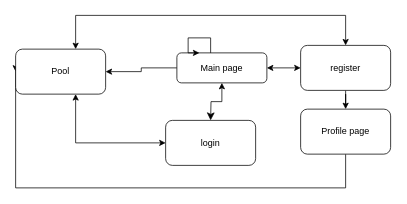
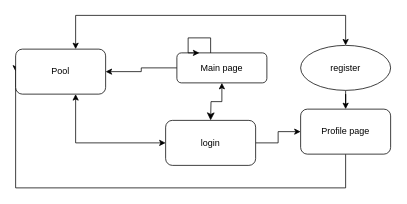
- <mxCell id="3" style="edgeStyle=orthogonalEdgeStyle;rounded=0;orthogonalLoop=1;jettySize=auto;html=1;startArrow=classic;startFill=1;" edge="1" parent="1" source="5" target="9"><mxGeometry relative="1" as="geometry" /></mxCell>
- <mxCell id="9" value="register" style="rounded=1;whiteSpace=wrap;html=1;" vertex="1" parent="1"><mxGeometry x="400" y="60" width="120" height="60" as="geometry" /></mxCell>
+ <mxCell id="9" value="register" style="ellipse;whiteSpace=wrap;html=1;" vertex="1" parent="1"><mxGeometry x="400" y="60" width="120" height="60" as="geometry" /></mxCell>
+ <mxCell id="6" style="edgeStyle=orthogonalEdgeStyle;rounded=0;orthogonalLoop=1;jettySize=auto;html=1;entryX=0;entryY=0.5;entryDx=0;entryDy=0;" edge="1" parent="1" source="7" target="12"><mxGeometry relative="1" as="geometry" /></mxCell>
